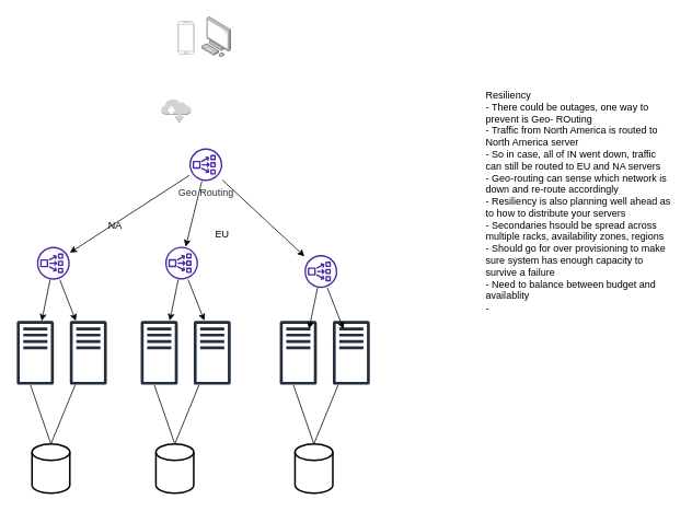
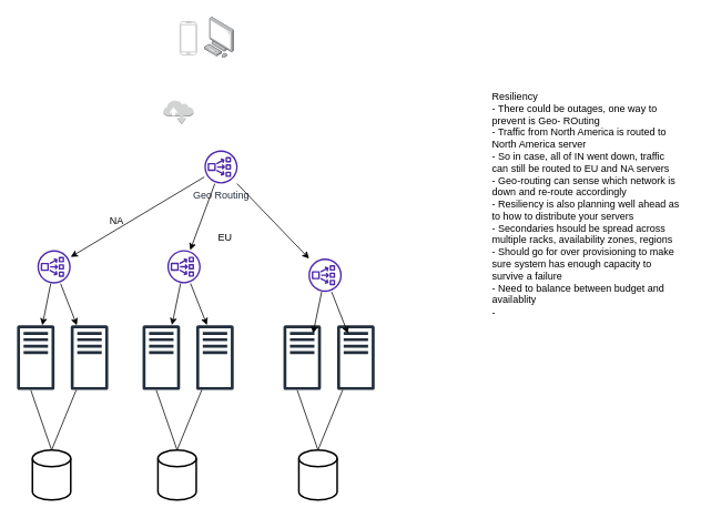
- <mxCell id="29" value="Geo Routing" style="sketch=0;outlineConnect=0;fontColor=#232F3E;gradientColor=none;fillColor=#4D27AA;strokeColor=none;dashed=0;verticalLabelPosition=bottom;verticalAlign=top;align=center;html=1;fontSize=12;fontStyle=0;aspect=fixed;pointerEvents=1;shape=mxgraph.aws4.network_load_balancer;" vertex="1" parent="1"><mxGeometry x="230" y="180" width="40" height="40" as="geometry" /></mxCell>
+ <mxCell id="29" value="Geo Routing" style="sketch=0;outlineConnect=0;fontColor=#232F3E;gradientColor=none;fillColor=#4D27AA;strokeColor=none;dashed=0;verticalLabelPosition=bottom;verticalAlign=top;align=center;html=1;fontSize=12;fontStyle=0;aspect=fixed;pointerEvents=1;shape=mxgraph.aws4.network_load_balancer;" vertex="1" parent="1"><mxGeometry x="245" y="180" width="40" height="40" as="geometry" /></mxCell>
- <mxCell id="33" value="NA" style="text;strokeColor=none;align=center;fillColor=none;html=1;verticalAlign=middle;whiteSpace=wrap;rounded=0;" vertex="1" parent="1"><mxGeometry x="110" y="260" width="60" height="30" as="geometry" /></mxCell>
+ <mxCell id="33" value="NA" style="text;strokeColor=none;align=center;fillColor=none;html=1;verticalAlign=middle;whiteSpace=wrap;rounded=0;" vertex="1" parent="1"><mxGeometry x="110" y="250" width="60" height="30" as="geometry" /></mxCell>
